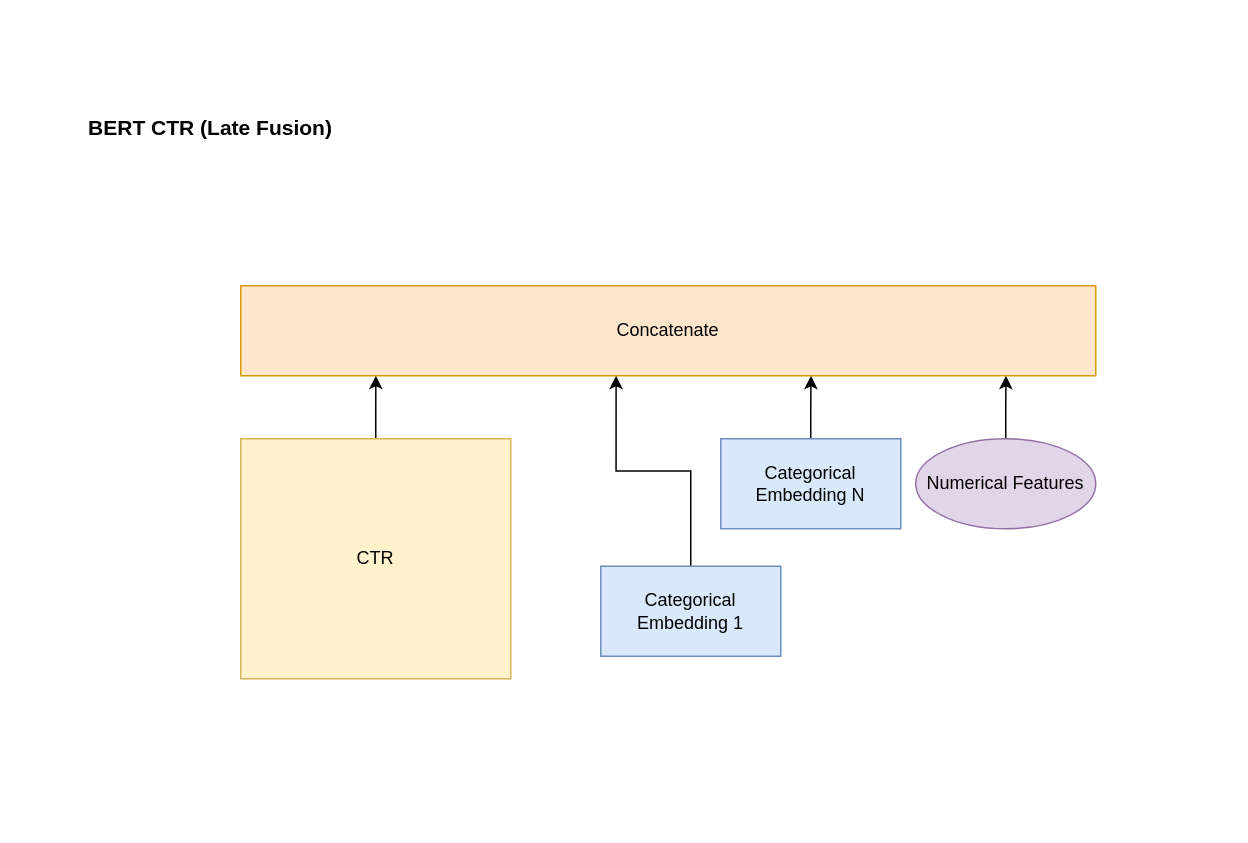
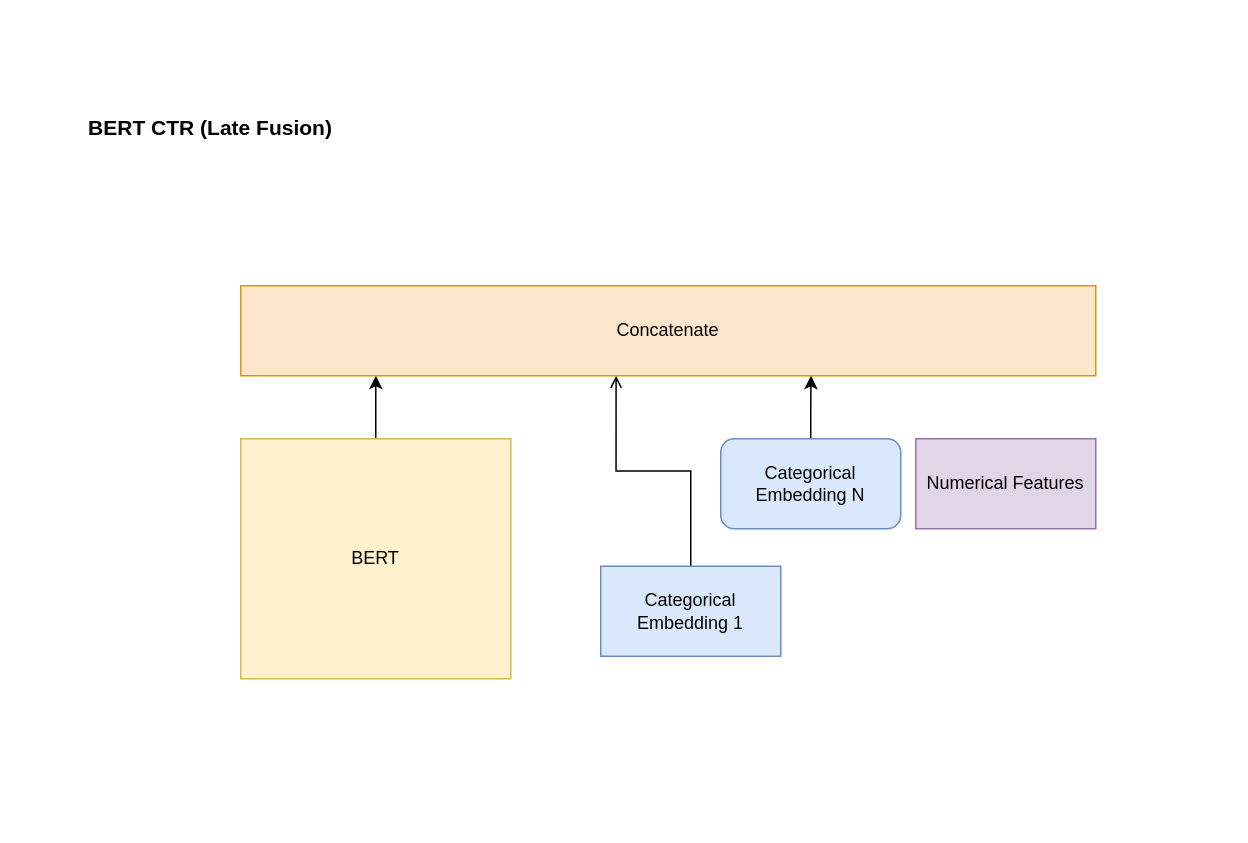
- <mxCell id="7" style="edgeStyle=orthogonalEdgeStyle;rounded=0;orthogonalLoop=1;jettySize=auto;html=1;exitX=0.5;exitY=0;exitDx=0;exitDy=0;entryX=0.439;entryY=1;entryDx=0;entryDy=0;entryPerimeter=0;" edge="1" parent="1" source="8" target="11"><mxGeometry relative="1" as="geometry" /></mxCell>
+ <mxCell id="7" style="edgeStyle=orthogonalEdgeStyle;rounded=0;orthogonalLoop=1;jettySize=auto;html=1;exitX=0.5;exitY=0;exitDx=0;exitDy=0;entryX=0.439;entryY=1;entryDx=0;entryDy=0;entryPerimeter=0;endArrow=open;" edge="1" parent="1" source="8" target="11"><mxGeometry relative="1" as="geometry" /></mxCell>
- <mxCell id="5" style="edgeStyle=orthogonalEdgeStyle;rounded=0;orthogonalLoop=1;jettySize=auto;html=1;exitX=0.5;exitY=0;exitDx=0;exitDy=0;entryX=0.895;entryY=1;entryDx=0;entryDy=0;entryPerimeter=0;" edge="1" parent="1" source="6" target="11"><mxGeometry relative="1" as="geometry" /></mxCell>
- <mxCell id="10" value="Categorical Embedding N" style="rounded=0;whiteSpace=wrap;html=1;fillColor=#dae8fc;strokeColor=#6c8ebf;" vertex="1" parent="1"><mxGeometry x="480" y="292" width="120" height="60" as="geometry" /></mxCell>
+ <mxCell id="10" value="Categorical Embedding N" style="whiteSpace=wrap;html=1;fillColor=#dae8fc;strokeColor=#6c8ebf;rounded=1;" vertex="1" parent="1"><mxGeometry x="480" y="292" width="120" height="60" as="geometry" /></mxCell>
- <mxCell id="6" value="Numerical Features" style="ellipse;whiteSpace=wrap;html=1;fillColor=#e1d5e7;strokeColor=#9673a6;" vertex="1" parent="1"><mxGeometry x="610" y="292" width="120" height="60" as="geometry" /></mxCell>
+ <mxCell id="6" value="Numerical Features" style="rounded=0;whiteSpace=wrap;html=1;fillColor=#e1d5e7;strokeColor=#9673a6;" vertex="1" parent="1"><mxGeometry x="610" y="292" width="120" height="60" as="geometry" /></mxCell>
- <mxCell id="4" value="CTR" style="rounded=0;whiteSpace=wrap;html=1;fillColor=#fff2cc;strokeColor=#d6b656;" vertex="1" parent="1"><mxGeometry x="160" y="292" width="180" height="160" as="geometry" /></mxCell>
+ <mxCell id="4" value="BERT" style="rounded=0;whiteSpace=wrap;html=1;fillColor=#fff2cc;strokeColor=#d6b656;" vertex="1" parent="1"><mxGeometry x="160" y="292" width="180" height="160" as="geometry" /></mxCell>
